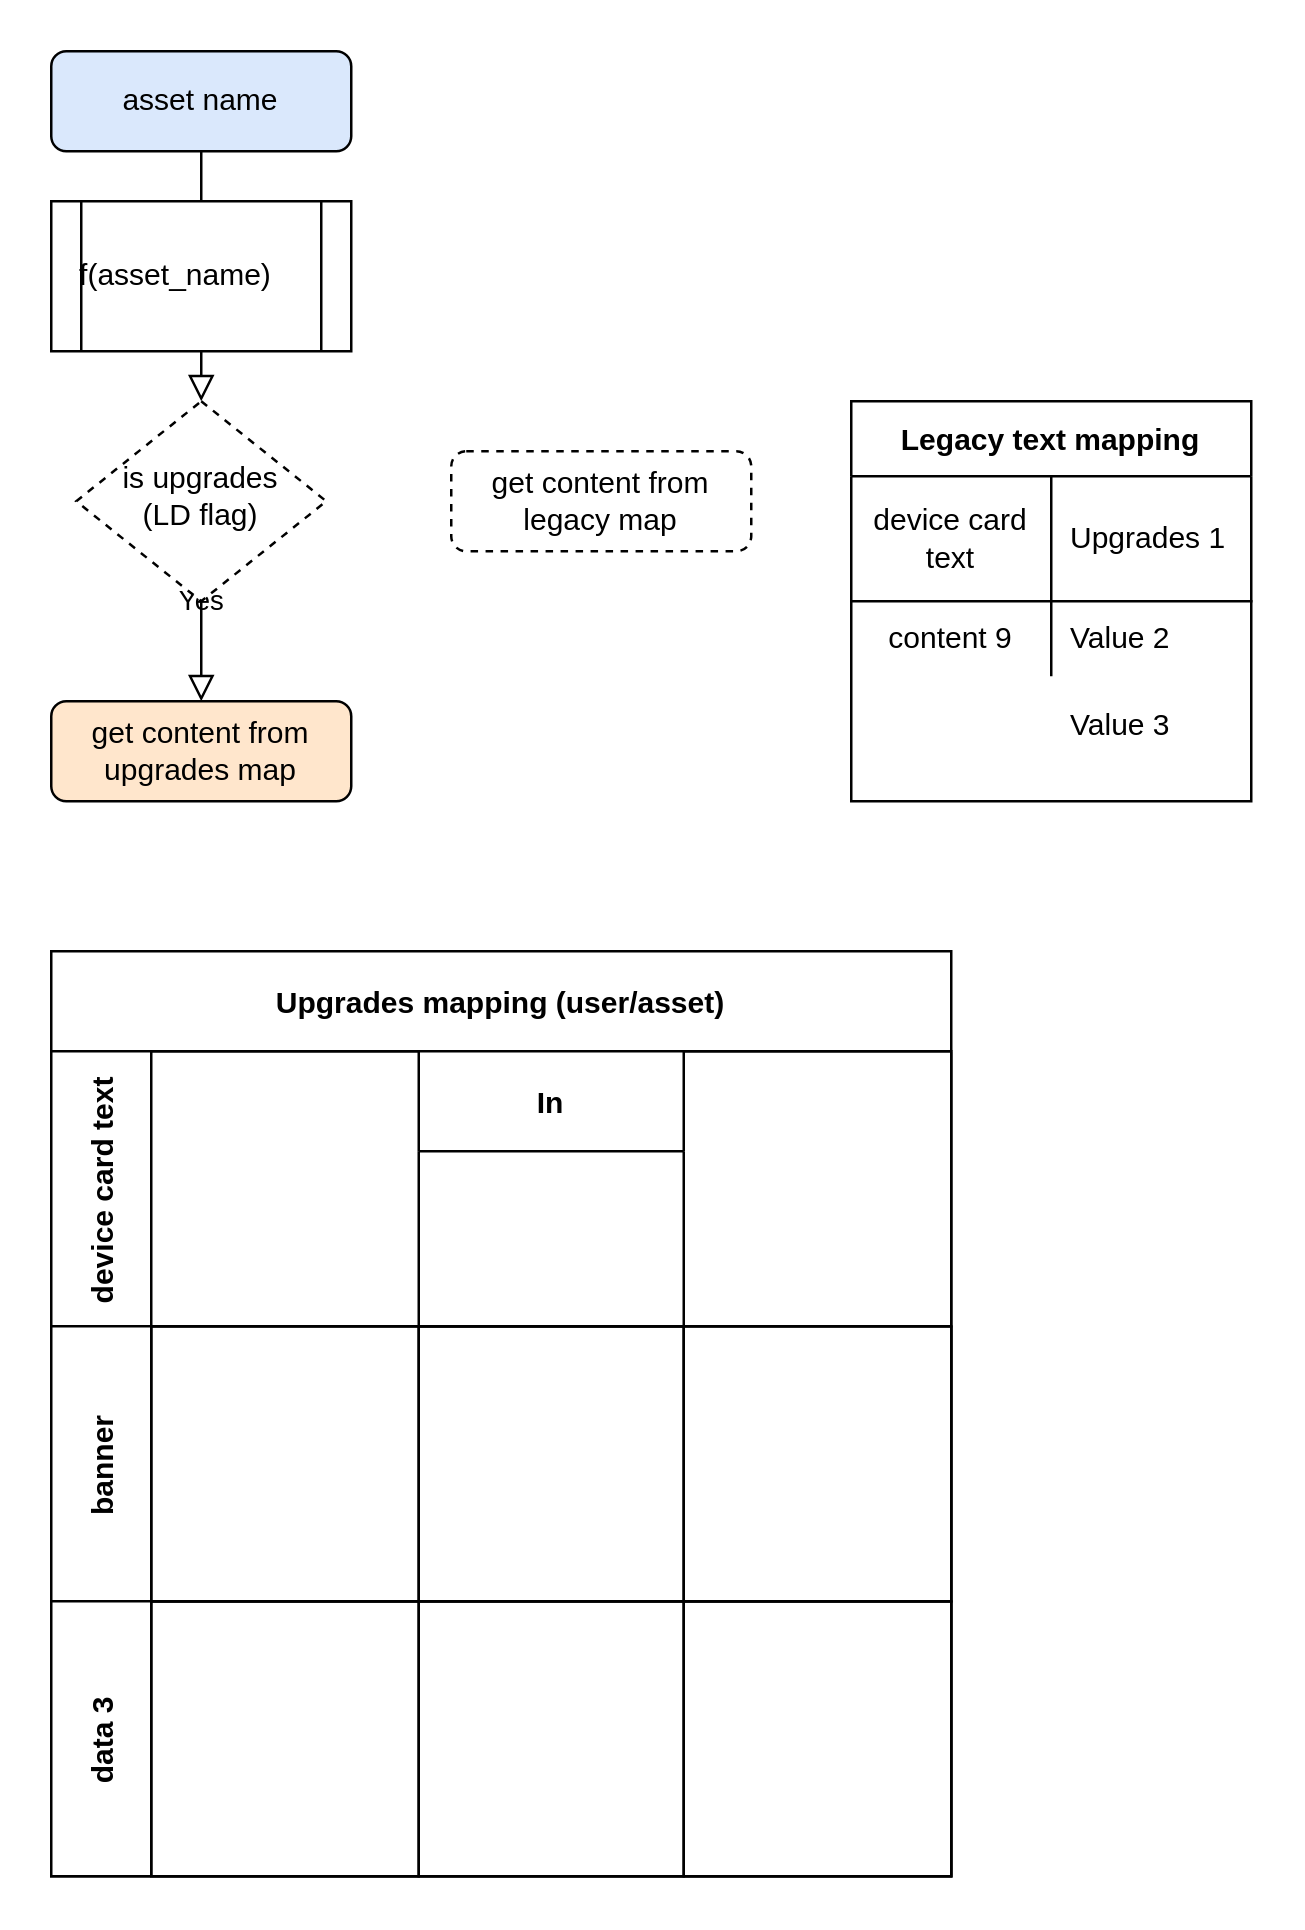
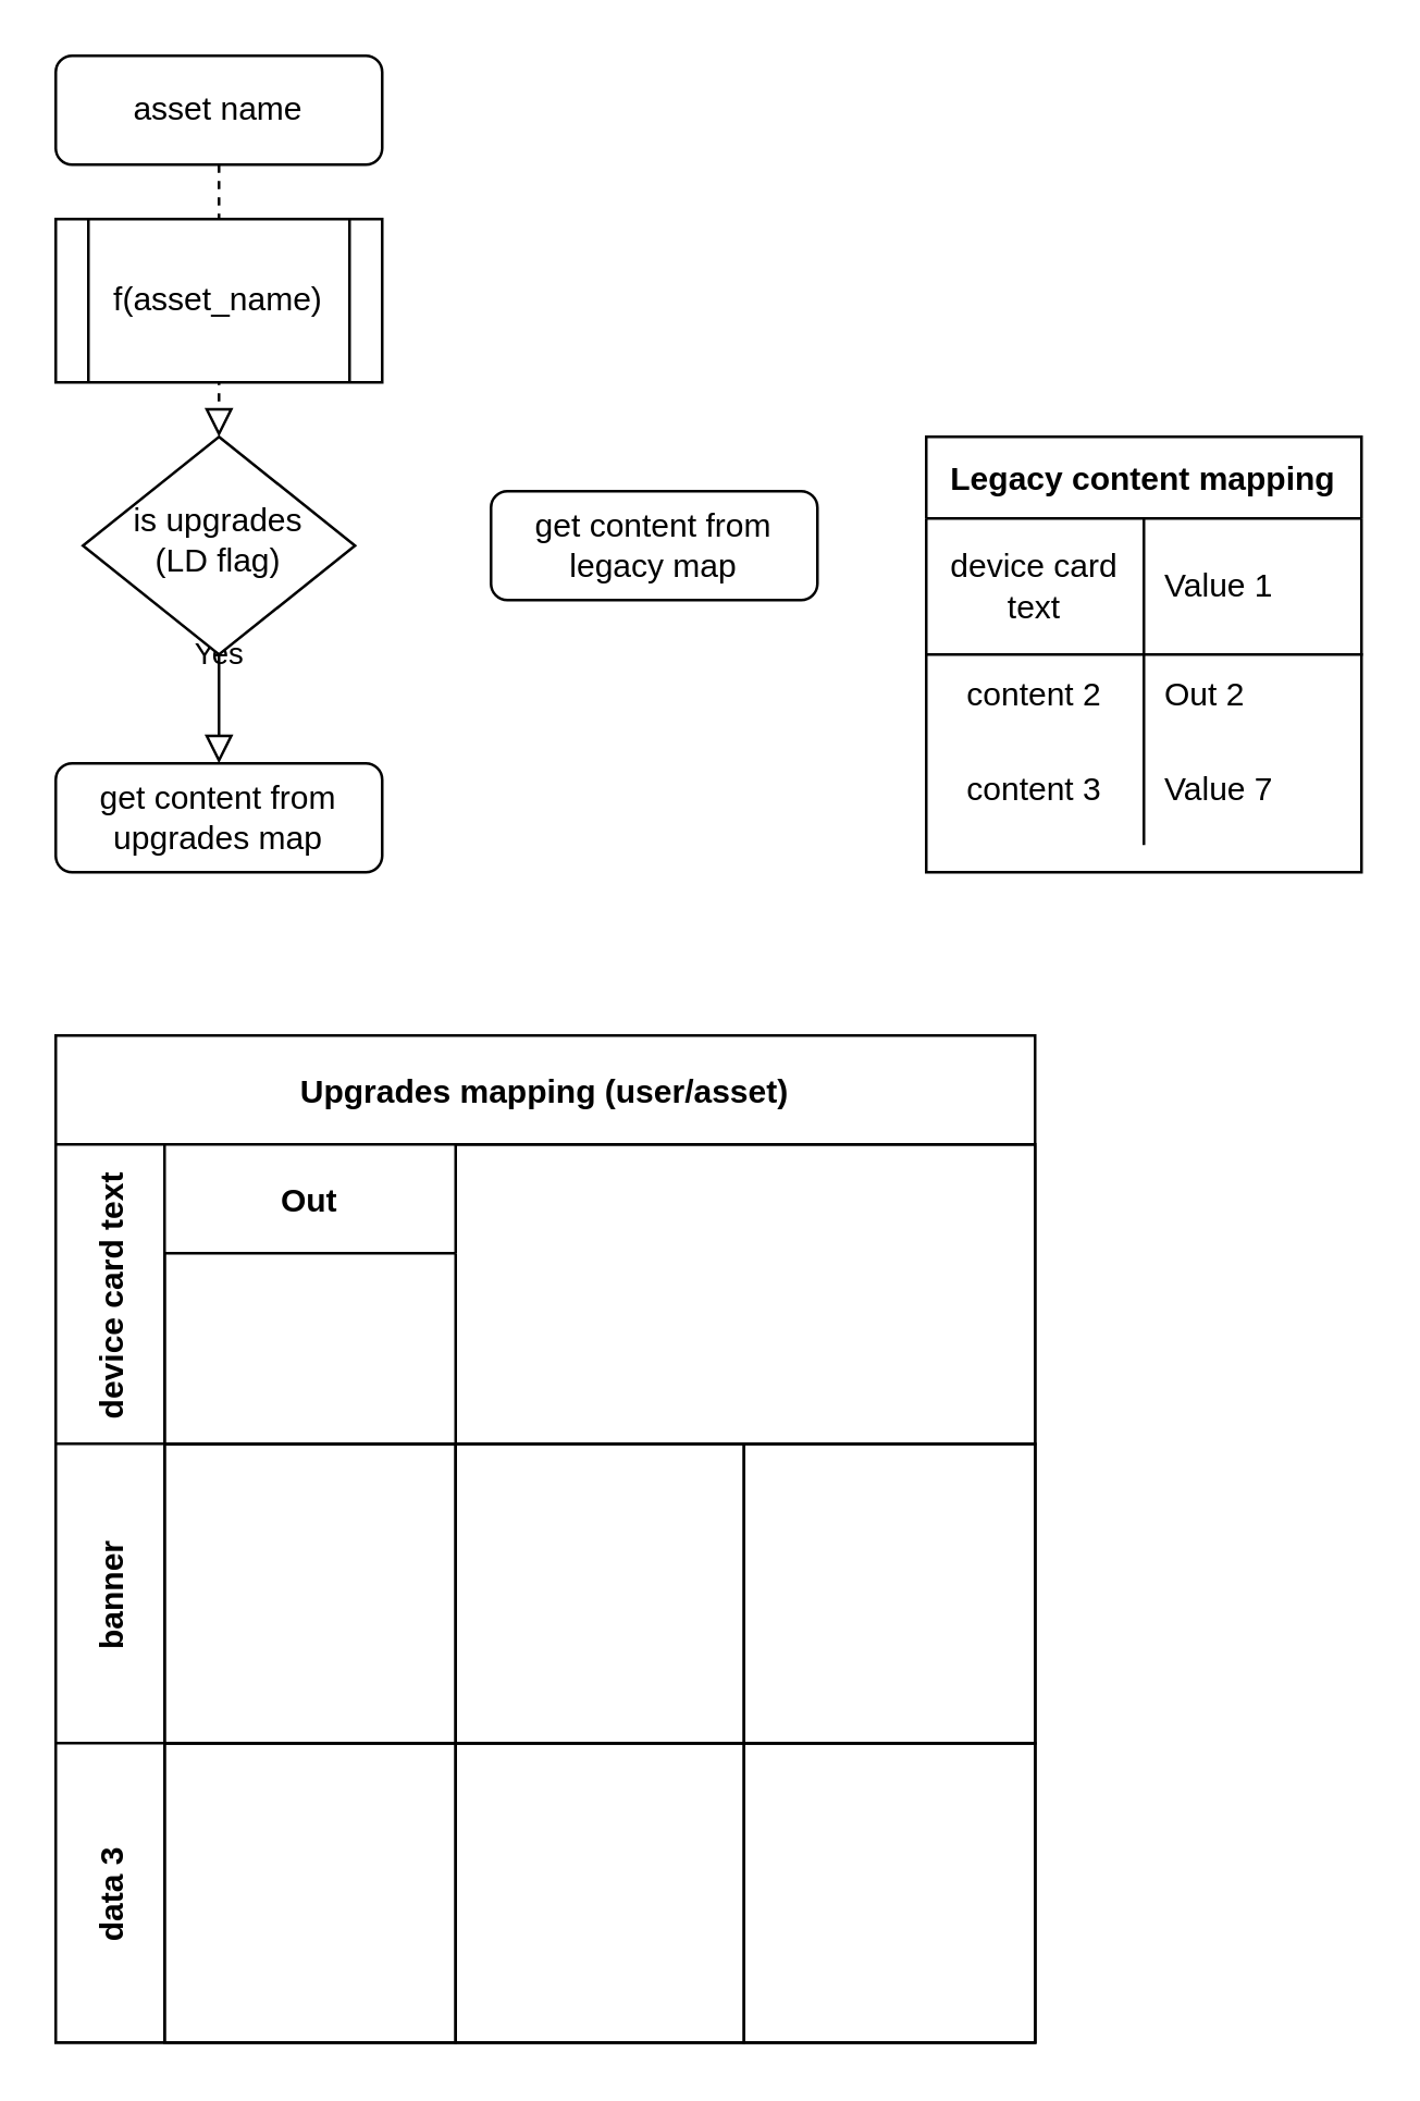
- <mxCell id="3" value="asset name" style="rounded=1;whiteSpace=wrap;html=1;fontSize=12;glass=0;strokeWidth=1;shadow=0;fillColor=#dae8fc;" parent="1" vertex="1"><mxGeometry x="20" y="20" width="120" height="40" as="geometry" /></mxCell>
+ <mxCell id="3" value="asset name" style="rounded=1;whiteSpace=wrap;html=1;fontSize=12;glass=0;strokeWidth=1;shadow=0;" parent="1" vertex="1"><mxGeometry x="20" y="20" width="120" height="40" as="geometry" /></mxCell>
- <mxCell id="2" value="" style="rounded=0;html=1;jettySize=auto;orthogonalLoop=1;fontSize=11;endArrow=block;endFill=0;endSize=8;strokeWidth=1;shadow=0;labelBackgroundColor=none;edgeStyle=orthogonalEdgeStyle;" parent="1" source="3" target="5" edge="1"><mxGeometry relative="1" as="geometry" /></mxCell>
+ <mxCell id="2" value="" style="rounded=0;html=1;jettySize=auto;orthogonalLoop=1;fontSize=11;endArrow=block;endFill=0;endSize=8;strokeWidth=1;shadow=0;labelBackgroundColor=none;edgeStyle=orthogonalEdgeStyle;dashed=1;" parent="1" source="3" target="5" edge="1"><mxGeometry relative="1" as="geometry" /></mxCell>
- <mxCell id="31" value="f(asset_name)" style="text;html=1;strokeColor=none;fillColor=none;align=center;verticalAlign=middle;whiteSpace=wrap;rounded=0;" vertex="1" parent="1"><mxGeometry x="30" y="100" width="80" height="20" as="geometry" /></mxCell>
+ <mxCell id="31" value="f(asset_name)" style="text;html=1;strokeColor=none;fillColor=none;align=center;verticalAlign=middle;whiteSpace=wrap;rounded=0;" vertex="1" parent="1"><mxGeometry x="40" y="100" width="80" height="20" as="geometry" /></mxCell>
- <mxCell id="20" value="Legacy text mapping" style="shape=table;startSize=30;container=1;collapsible=0;childLayout=tableLayout;fixedRows=1;rowLines=0;fontStyle=1;align=center;pointerEvents=1;" vertex="1" parent="1"><mxGeometry x="340" y="160" width="160" height="160" as="geometry" /></mxCell>
+ <mxCell id="20" value="Legacy content mapping" style="shape=table;startSize=30;container=1;collapsible=0;childLayout=tableLayout;fixedRows=1;rowLines=0;fontStyle=1;align=center;pointerEvents=1;" vertex="1" parent="1"><mxGeometry x="340" y="160" width="160" height="160" as="geometry" /></mxCell>
- <mxCell id="5" value="is upgrades &lt;br&gt;(LD flag)" style="rhombus;whiteSpace=wrap;html=1;shadow=0;fontFamily=Helvetica;fontSize=12;align=center;strokeWidth=1;spacing=6;spacingTop=-4;dashed=1;" parent="1" vertex="1"><mxGeometry x="30" y="160" width="100" height="80" as="geometry" /></mxCell>
+ <mxCell id="5" value="is upgrades &lt;br&gt;(LD flag)" style="rhombus;whiteSpace=wrap;html=1;shadow=0;fontFamily=Helvetica;fontSize=12;align=center;strokeWidth=1;spacing=6;spacingTop=-4;" parent="1" vertex="1"><mxGeometry x="30" y="160" width="100" height="80" as="geometry" /></mxCell>
- <mxCell id="6" value="get content from legacy map" style="rounded=1;whiteSpace=wrap;html=1;fontSize=12;glass=0;strokeWidth=1;shadow=0;dashed=1;" parent="1" vertex="1"><mxGeometry x="180" y="180" width="120" height="40" as="geometry" /></mxCell>
+ <mxCell id="6" value="get content from legacy map" style="rounded=1;whiteSpace=wrap;html=1;fontSize=12;glass=0;strokeWidth=1;shadow=0;" parent="1" vertex="1"><mxGeometry x="180" y="180" width="120" height="40" as="geometry" /></mxCell>
- <mxCell id="23" value="Upgrades 1" style="shape=partialRectangle;html=1;whiteSpace=wrap;connectable=0;fillColor=none;top=0;left=0;bottom=0;right=0;align=left;spacingLeft=6;overflow=hidden;pointerEvents=1;" vertex="1" parent="21"><mxGeometry x="80" width="80" height="50" as="geometry" /></mxCell>
+ <mxCell id="23" value="Value 1" style="shape=partialRectangle;html=1;whiteSpace=wrap;connectable=0;fillColor=none;top=0;left=0;bottom=0;right=0;align=left;spacingLeft=6;overflow=hidden;pointerEvents=1;" vertex="1" parent="21"><mxGeometry x="80" width="80" height="50" as="geometry" /></mxCell>
- <mxCell id="25" value="content 9" style="shape=partialRectangle;html=1;whiteSpace=wrap;connectable=0;fillColor=none;top=0;left=0;bottom=0;right=0;overflow=hidden;pointerEvents=1;" vertex="1" parent="24"><mxGeometry width="80" height="30" as="geometry" /></mxCell>
+ <mxCell id="25" value="content 2" style="shape=partialRectangle;html=1;whiteSpace=wrap;connectable=0;fillColor=none;top=0;left=0;bottom=0;right=0;overflow=hidden;pointerEvents=1;" vertex="1" parent="24"><mxGeometry width="80" height="30" as="geometry" /></mxCell>
- <mxCell id="26" value="Value 2" style="shape=partialRectangle;html=1;whiteSpace=wrap;connectable=0;fillColor=none;top=0;left=0;bottom=0;right=0;align=left;spacingLeft=6;overflow=hidden;pointerEvents=1;" vertex="1" parent="24"><mxGeometry x="80" width="80" height="30" as="geometry" /></mxCell>
+ <mxCell id="26" value="Out 2" style="shape=partialRectangle;html=1;whiteSpace=wrap;connectable=0;fillColor=none;top=0;left=0;bottom=0;right=0;align=left;spacingLeft=6;overflow=hidden;pointerEvents=1;" vertex="1" parent="24"><mxGeometry x="80" width="80" height="30" as="geometry" /></mxCell>
+ <mxCell id="28" value="content 3" style="shape=partialRectangle;html=1;whiteSpace=wrap;connectable=0;fillColor=none;top=0;left=0;bottom=0;right=0;overflow=hidden;pointerEvents=1;" vertex="1" parent="27"><mxGeometry width="80" height="40" as="geometry" /></mxCell>
- <mxCell id="29" value="Value 3" style="shape=partialRectangle;html=1;whiteSpace=wrap;connectable=0;fillColor=none;top=0;left=0;bottom=0;right=0;align=left;spacingLeft=6;overflow=hidden;pointerEvents=1;" vertex="1" parent="27"><mxGeometry x="80" width="80" height="40" as="geometry" /></mxCell>
+ <mxCell id="29" value="Value 7" style="shape=partialRectangle;html=1;whiteSpace=wrap;connectable=0;fillColor=none;top=0;left=0;bottom=0;right=0;align=left;spacingLeft=6;overflow=hidden;pointerEvents=1;" vertex="1" parent="27"><mxGeometry x="80" width="80" height="40" as="geometry" /></mxCell>
- <mxCell id="7" value="get content from upgrades map" style="rounded=1;whiteSpace=wrap;html=1;fontSize=12;glass=0;strokeWidth=1;shadow=0;fillColor=#ffe6cc;" parent="1" vertex="1"><mxGeometry x="20" y="280" width="120" height="40" as="geometry" /></mxCell>
+ <mxCell id="7" value="get content from upgrades map" style="rounded=1;whiteSpace=wrap;html=1;fontSize=12;glass=0;strokeWidth=1;shadow=0;" parent="1" vertex="1"><mxGeometry x="20" y="280" width="120" height="40" as="geometry" /></mxCell>
+ <mxCell id="10" value="Out" style="swimlane;connectable=0;startSize=40;collapsible=0;recursiveResize=0;expand=0;pointerEvents=0;" vertex="1" parent="9"><mxGeometry x="40" width="107" height="110" as="geometry" /></mxCell>
- <mxCell id="11" value="In" style="swimlane;connectable=0;startSize=40;collapsible=0;recursiveResize=0;expand=0;pointerEvents=0;" vertex="1" parent="9"><mxGeometry x="147" width="106" height="110" as="geometry" /></mxCell>
